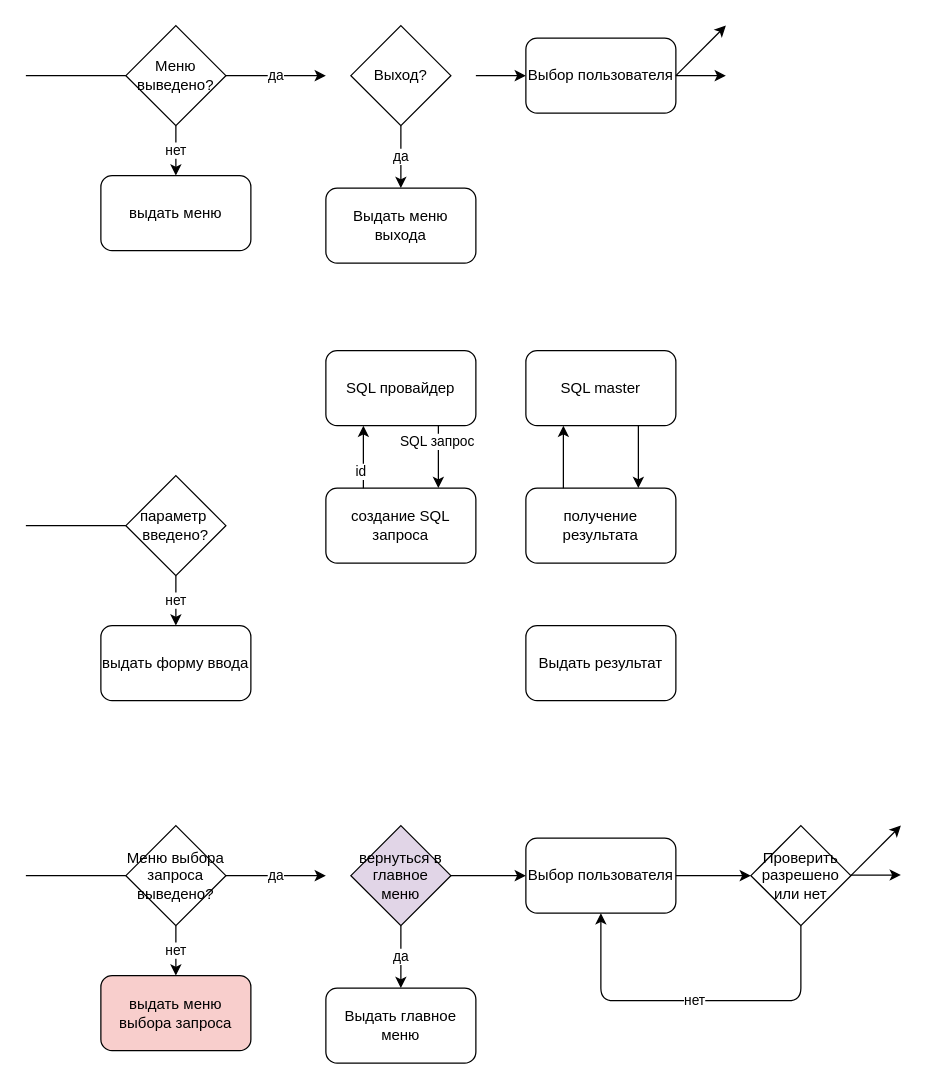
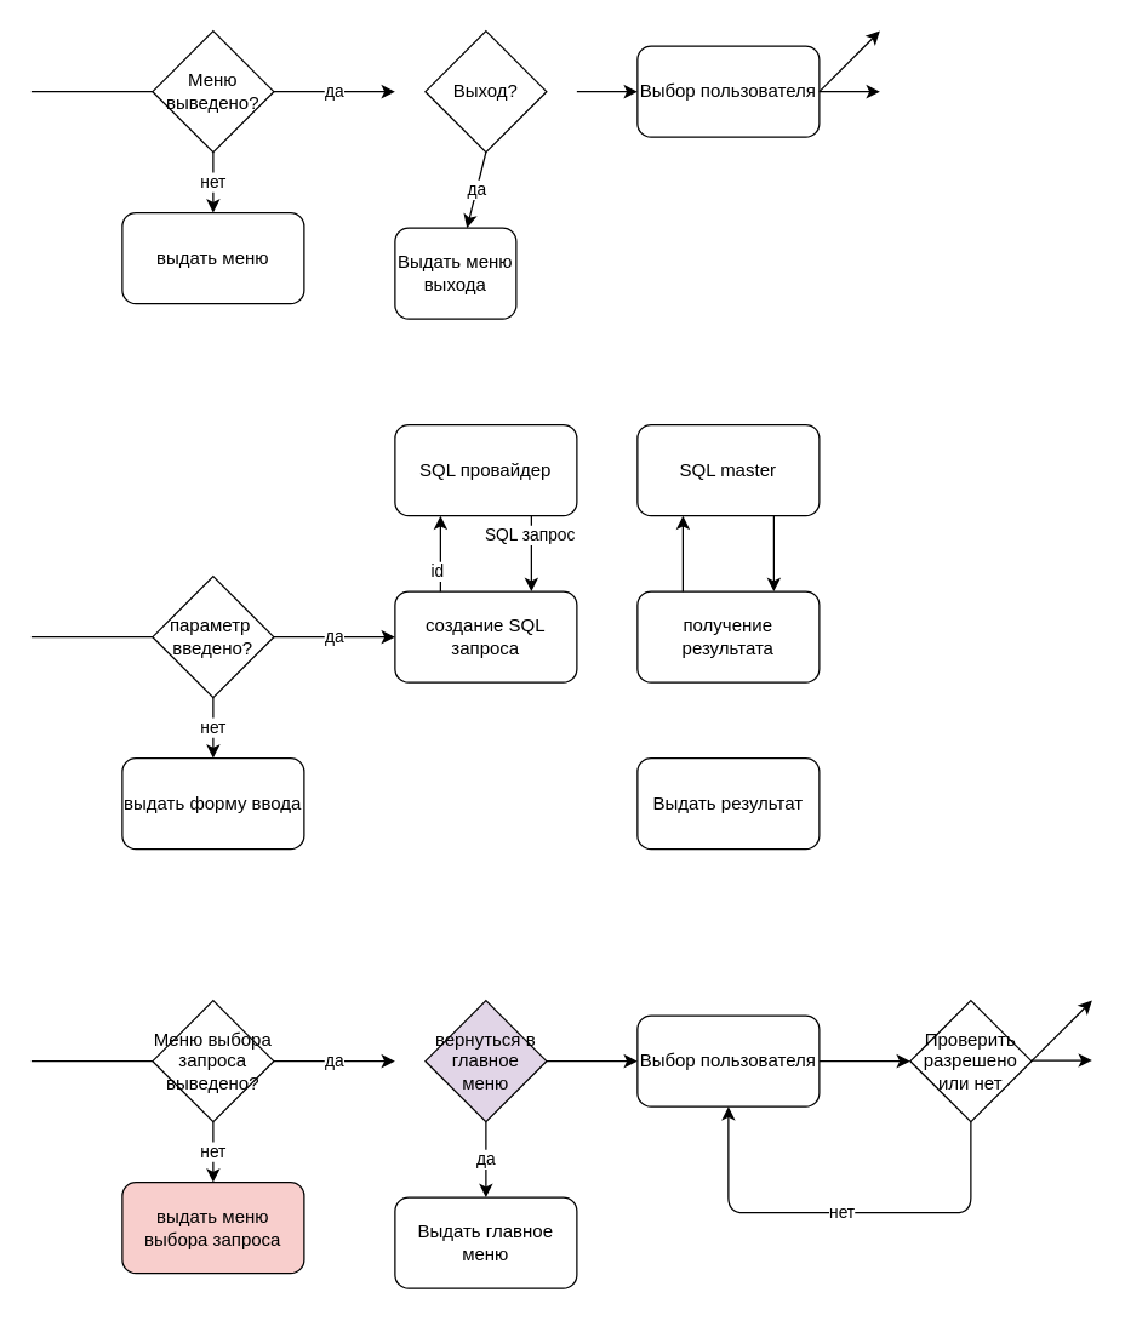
- <mxCell id="25" value="Выдать меню выхода" style="rounded=1;whiteSpace=wrap;html=1;" parent="1" vertex="1"><mxGeometry x="260" y="150" width="120" height="60" as="geometry" /></mxCell>
+ <mxCell id="25" value="Выдать меню выхода" style="rounded=1;whiteSpace=wrap;html=1;" parent="1" vertex="1"><mxGeometry x="260" y="150" width="80" height="60" as="geometry" /></mxCell>
+ <mxCell id="10" value="да" style="edgeStyle=orthogonalEdgeStyle;rounded=0;orthogonalLoop=1;jettySize=auto;html=1;exitX=1;exitY=0.5;exitDx=0;exitDy=0;entryX=0;entryY=0.5;entryDx=0;entryDy=0;" parent="1" source="11" target="14" edge="1"><mxGeometry relative="1" as="geometry" /></mxCell>
